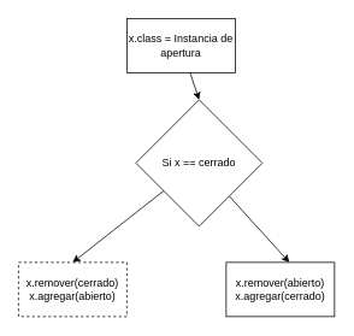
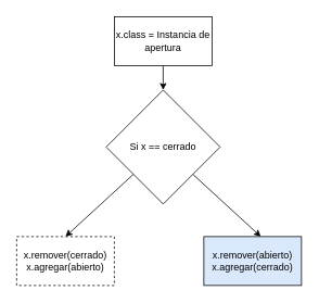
- <mxCell id="6" value="Si x == cerrado" style="rhombus;whiteSpace=wrap;html=1;" parent="1" vertex="1"><mxGeometry x="150" y="110" width="140" height="140" as="geometry" /></mxCell>
+ <mxCell id="6" value="Si x == cerrado" style="rhombus;whiteSpace=wrap;html=1;" parent="1" vertex="1"><mxGeometry x="130" y="110" width="140" height="140" as="geometry" /></mxCell>
- <mxCell id="8" value="x.remover(abierto)&lt;br&gt;x.agregar(cerrado)" style="rounded=0;whiteSpace=wrap;html=1;" parent="1" vertex="1"><mxGeometry x="250" y="290" width="120" height="60" as="geometry" /></mxCell>
+ <mxCell id="8" value="x.remover(abierto)&lt;br&gt;x.agregar(cerrado)" style="rounded=0;whiteSpace=wrap;html=1;fillColor=#dae8fc;" parent="1" vertex="1"><mxGeometry x="250" y="290" width="120" height="60" as="geometry" /></mxCell>
